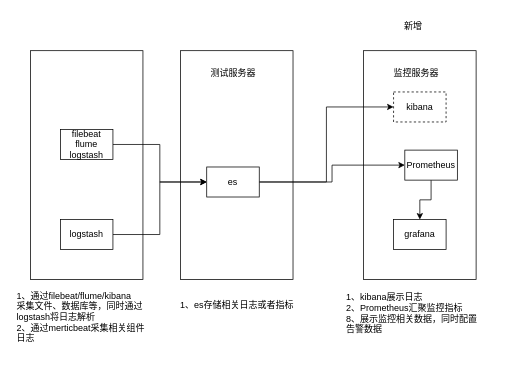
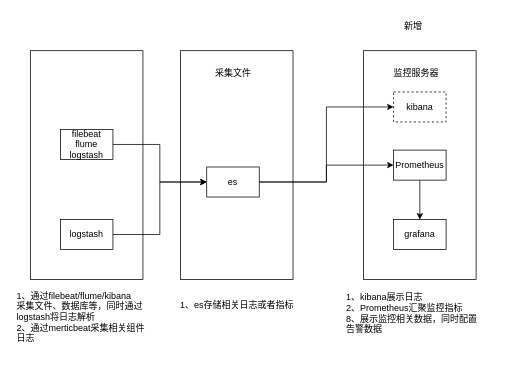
- <mxCell id="4" value="测试服务器" style="text;html=1;align=center;verticalAlign=middle;resizable=0;points=[];autosize=1;strokeColor=none;fillColor=none;" vertex="1" parent="1"><mxGeometry x="270" y="82" width="80" height="30" as="geometry" /></mxCell>
+ <mxCell id="4" value="采集文件" style="text;html=1;align=center;verticalAlign=middle;resizable=0;points=[];autosize=1;strokeColor=none;fillColor=none;" vertex="1" parent="1"><mxGeometry x="270" y="82" width="80" height="30" as="geometry" /></mxCell>
- <mxCell id="11" value="Prometheus" style="rounded=0;whiteSpace=wrap;html=1;" vertex="1" parent="1"><mxGeometry x="539" y="199.5" width="70" height="40" as="geometry" /></mxCell>
+ <mxCell id="11" value="Prometheus" style="rounded=0;whiteSpace=wrap;html=1;" vertex="1" parent="1"><mxGeometry x="524" y="199.5" width="70" height="40" as="geometry" /></mxCell>
